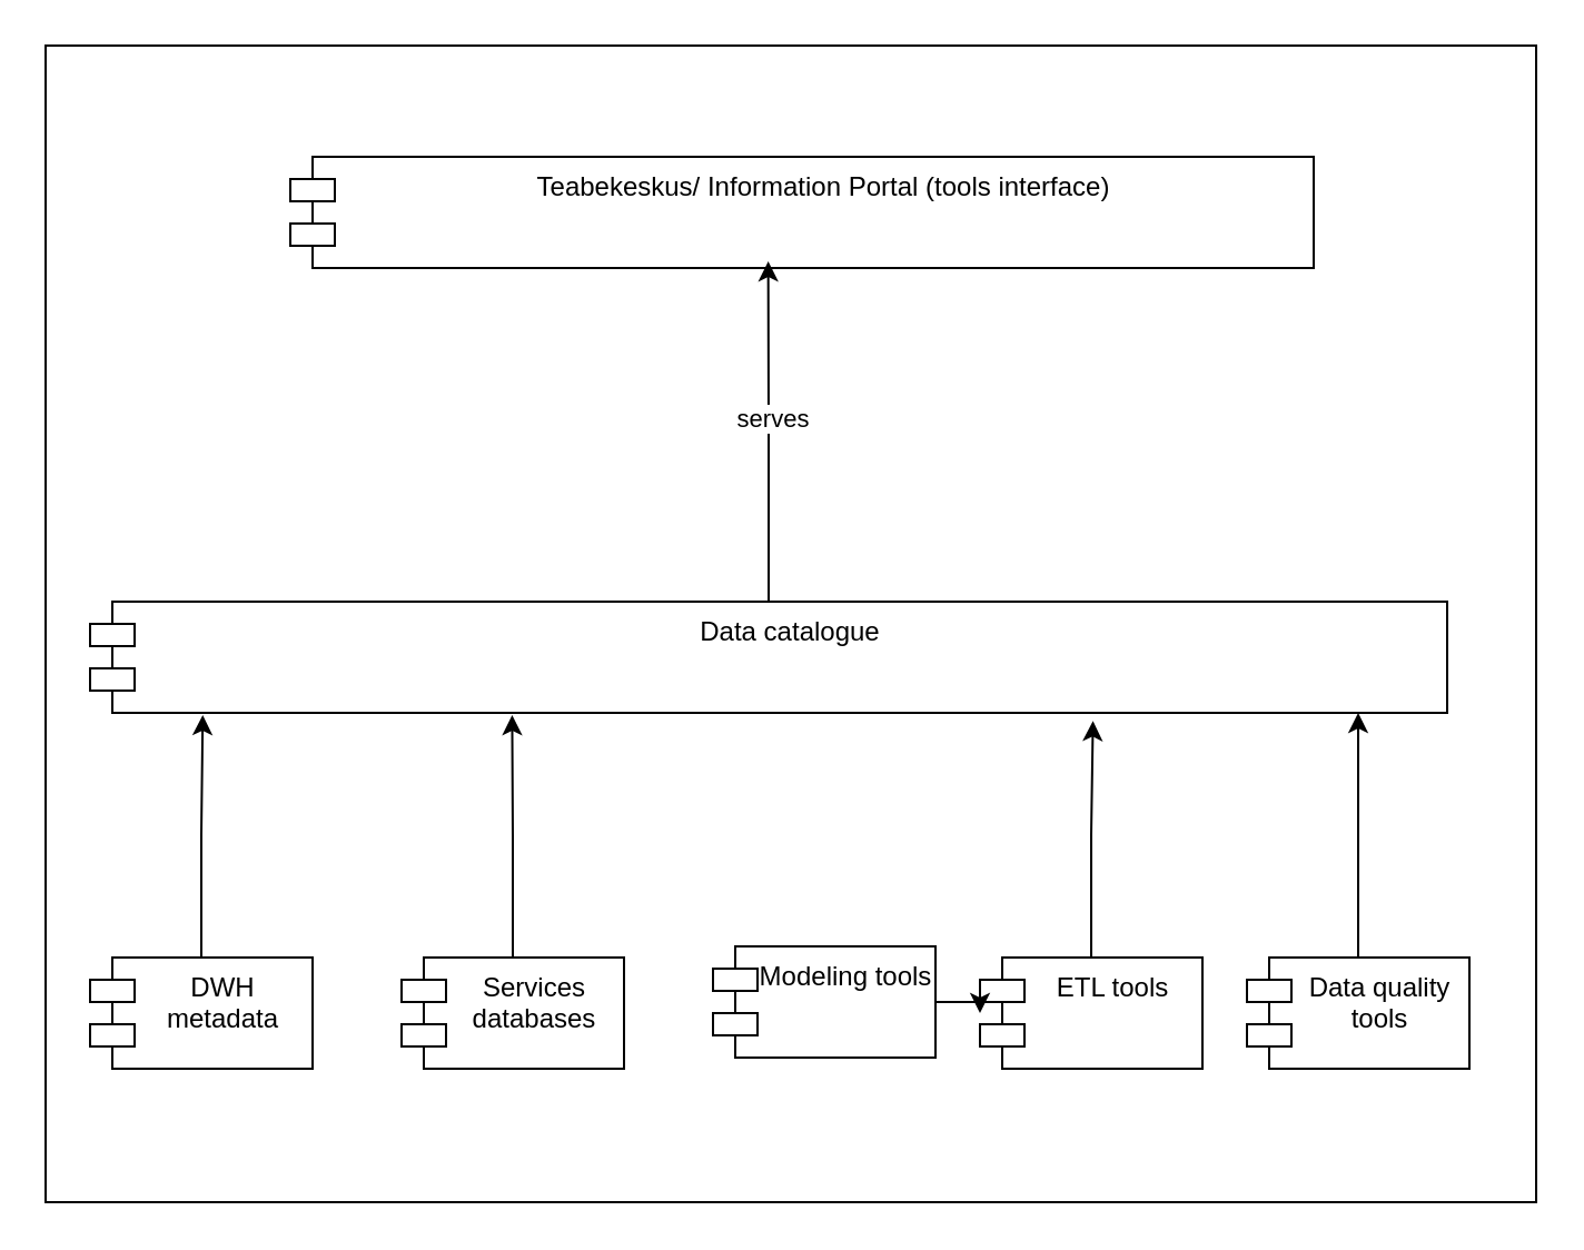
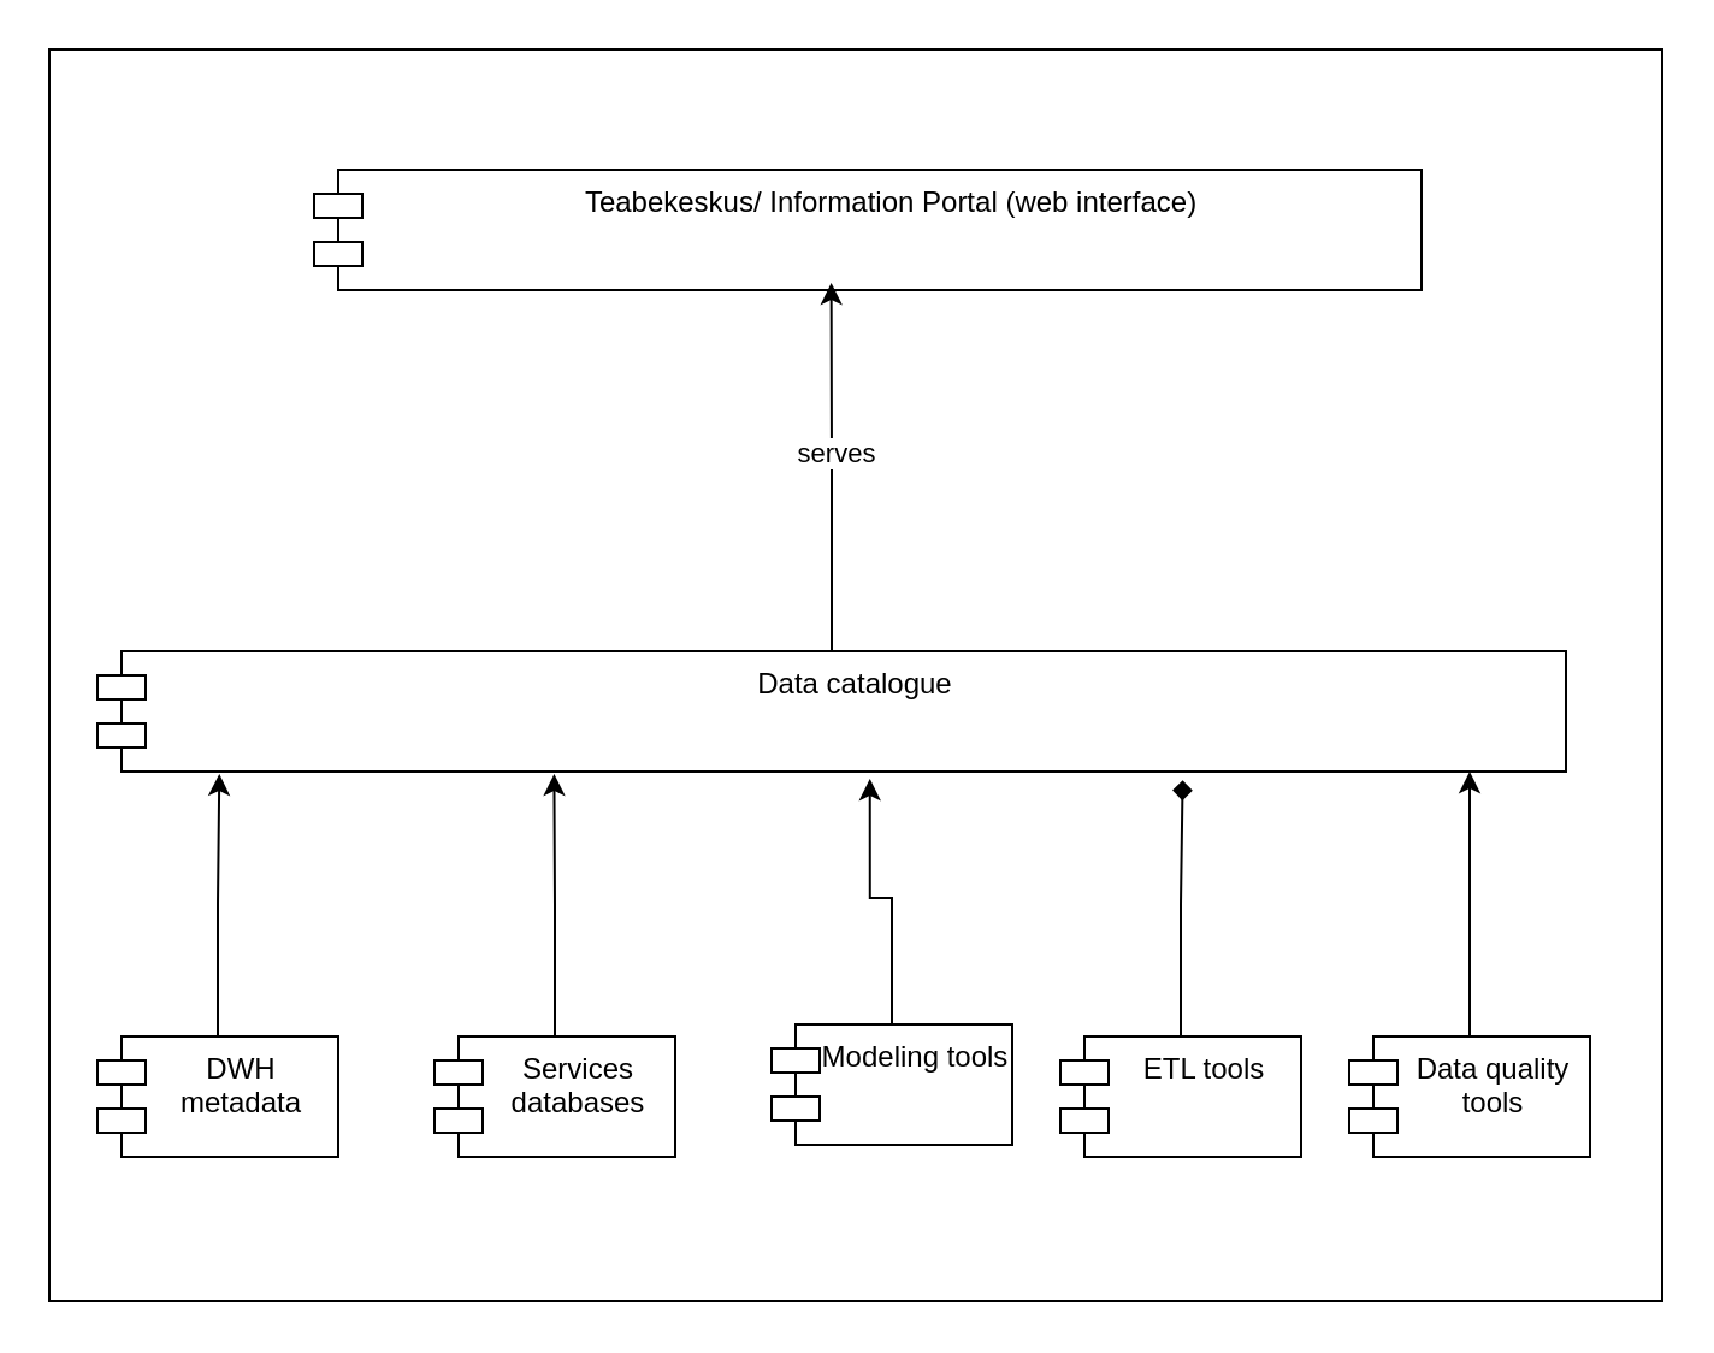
- <mxCell id="3" value="Teabekeskus/ Information Portal (tools interface)" style="shape=module;align=left;spacingLeft=20;align=center;verticalAlign=top;whiteSpace=wrap;html=1;" vertex="1" parent="1"><mxGeometry x="130" y="70" width="460" height="50" as="geometry" /></mxCell>
+ <mxCell id="3" value="Teabekeskus/ Information Portal (web interface)" style="shape=module;align=left;spacingLeft=20;align=center;verticalAlign=top;whiteSpace=wrap;html=1;" vertex="1" parent="1"><mxGeometry x="130" y="70" width="460" height="50" as="geometry" /></mxCell>
- <mxCell id="15" style="edgeStyle=orthogonalEdgeStyle;rounded=0;orthogonalLoop=1;jettySize=auto;html=1;entryX=0.739;entryY=1.073;entryDx=0;entryDy=0;entryPerimeter=0;" edge="1" parent="1" source="8" target="4"><mxGeometry relative="1" as="geometry" /></mxCell>
+ <mxCell id="15" style="edgeStyle=orthogonalEdgeStyle;rounded=0;orthogonalLoop=1;jettySize=auto;html=1;entryX=0.739;entryY=1.073;entryDx=0;entryDy=0;entryPerimeter=0;endArrow=diamond;" edge="1" parent="1" source="8" target="4"><mxGeometry relative="1" as="geometry" /></mxCell>
- <mxCell id="14" style="edgeStyle=orthogonalEdgeStyle;rounded=0;orthogonalLoop=1;jettySize=auto;html=1;" edge="1" parent="1" source="7" target="8"><mxGeometry relative="1" as="geometry" /></mxCell>
+ <mxCell id="14" style="edgeStyle=orthogonalEdgeStyle;rounded=0;orthogonalLoop=1;jettySize=auto;html=1;entryX=0.526;entryY=1.06;entryDx=0;entryDy=0;entryPerimeter=0;" edge="1" parent="1" source="7" target="4"><mxGeometry relative="1" as="geometry" /></mxCell>
